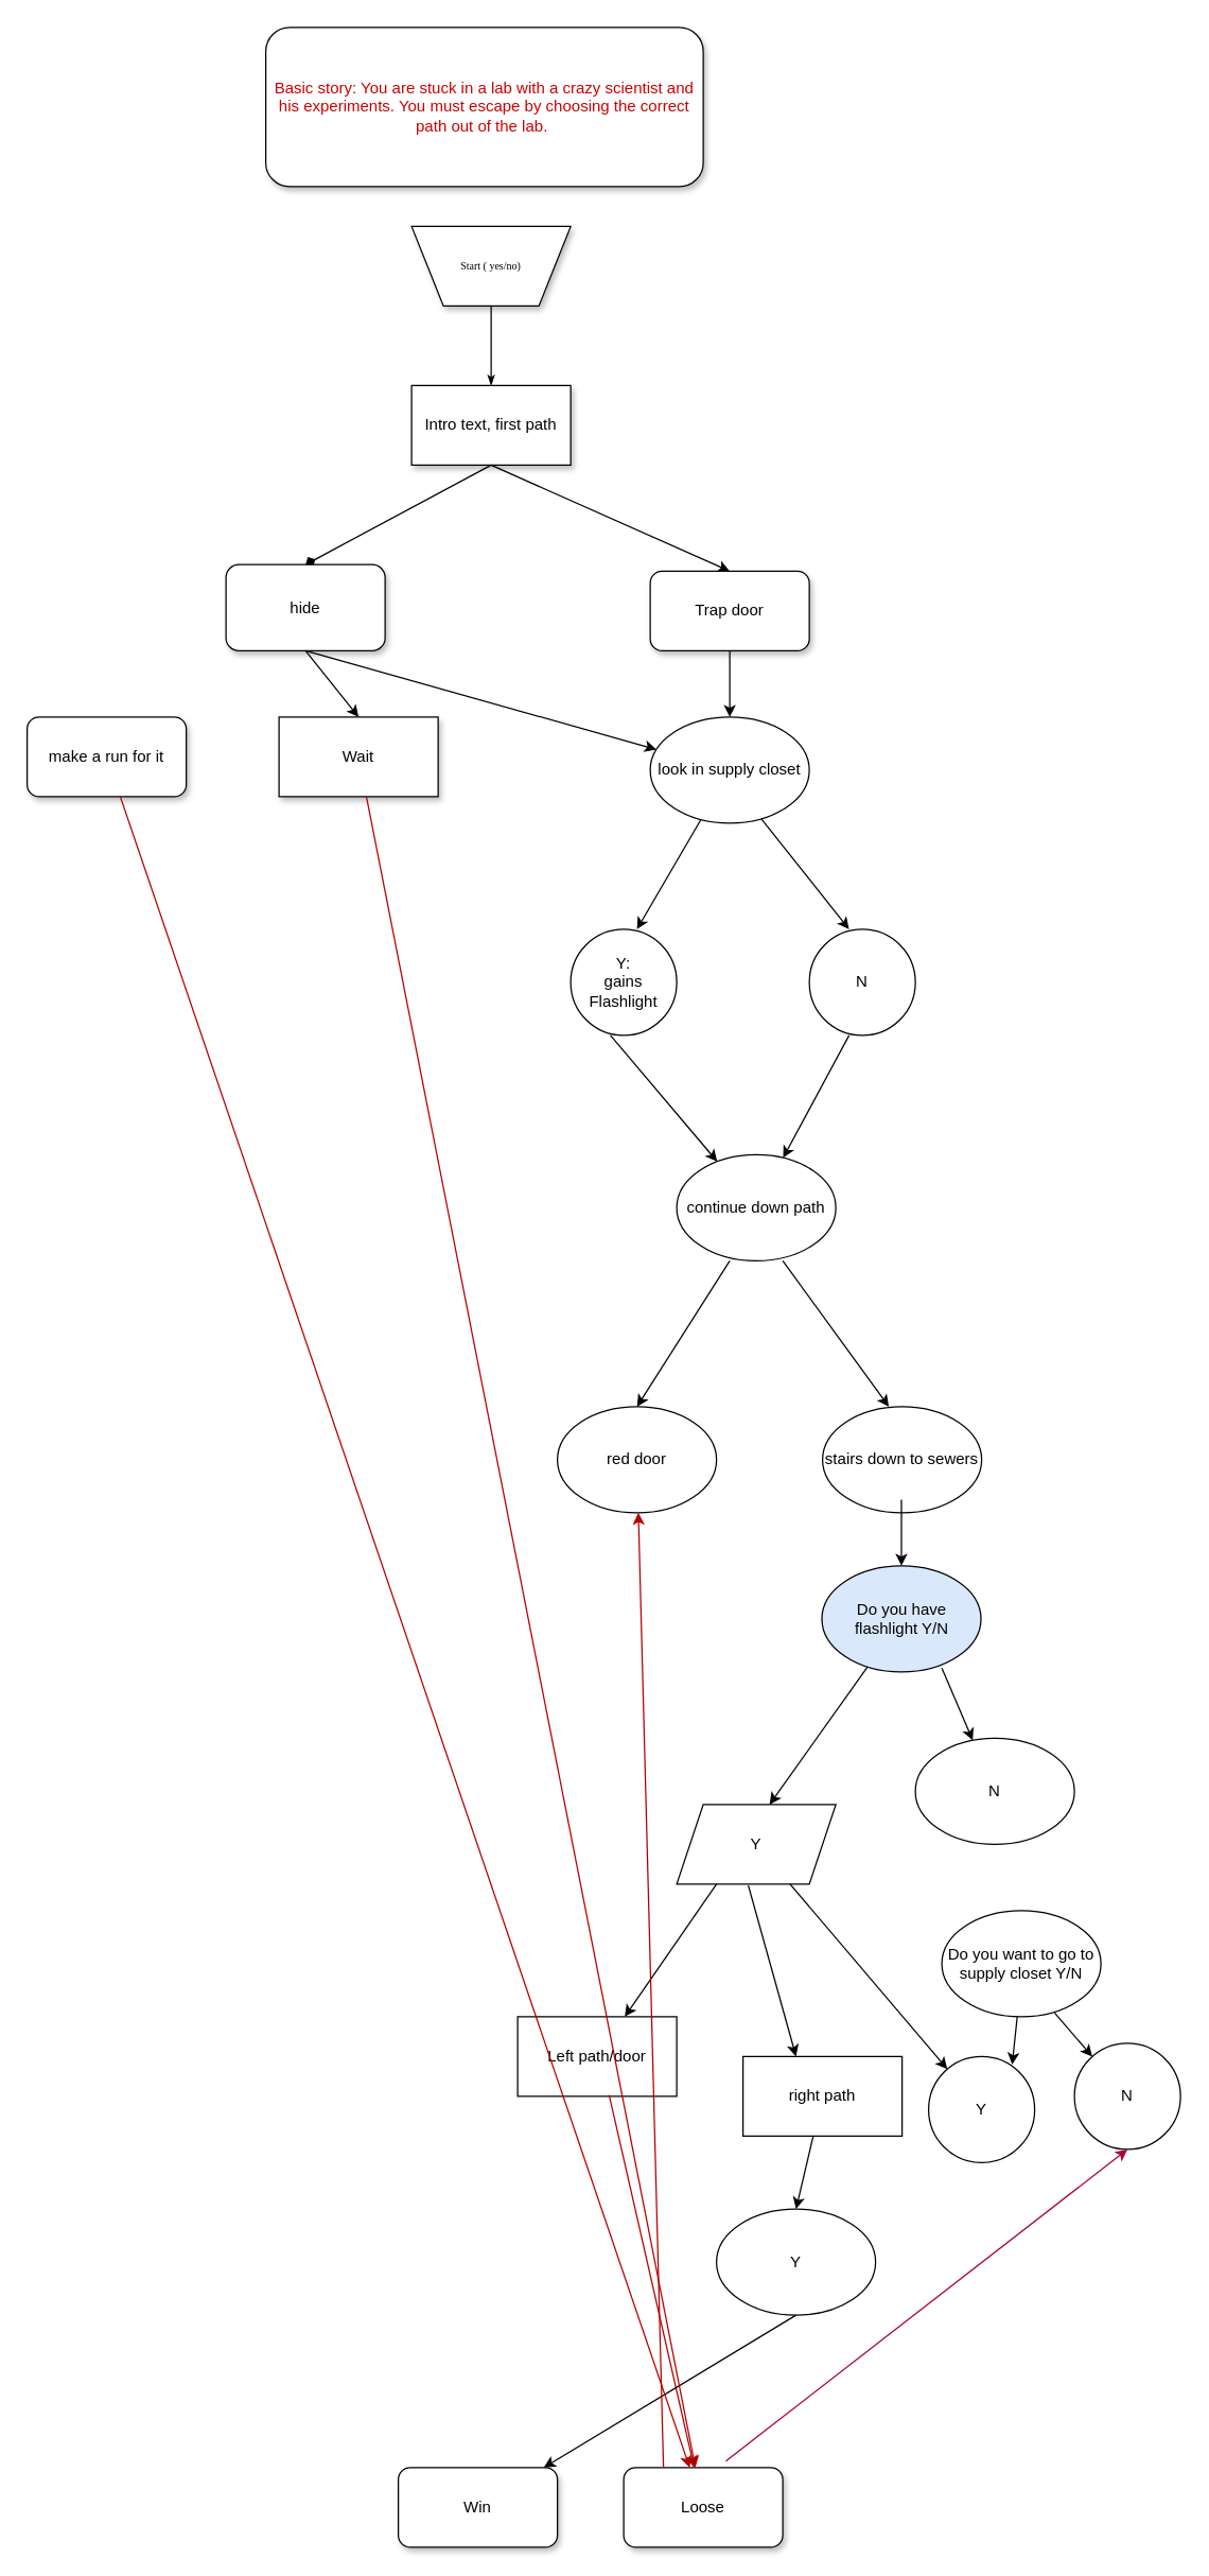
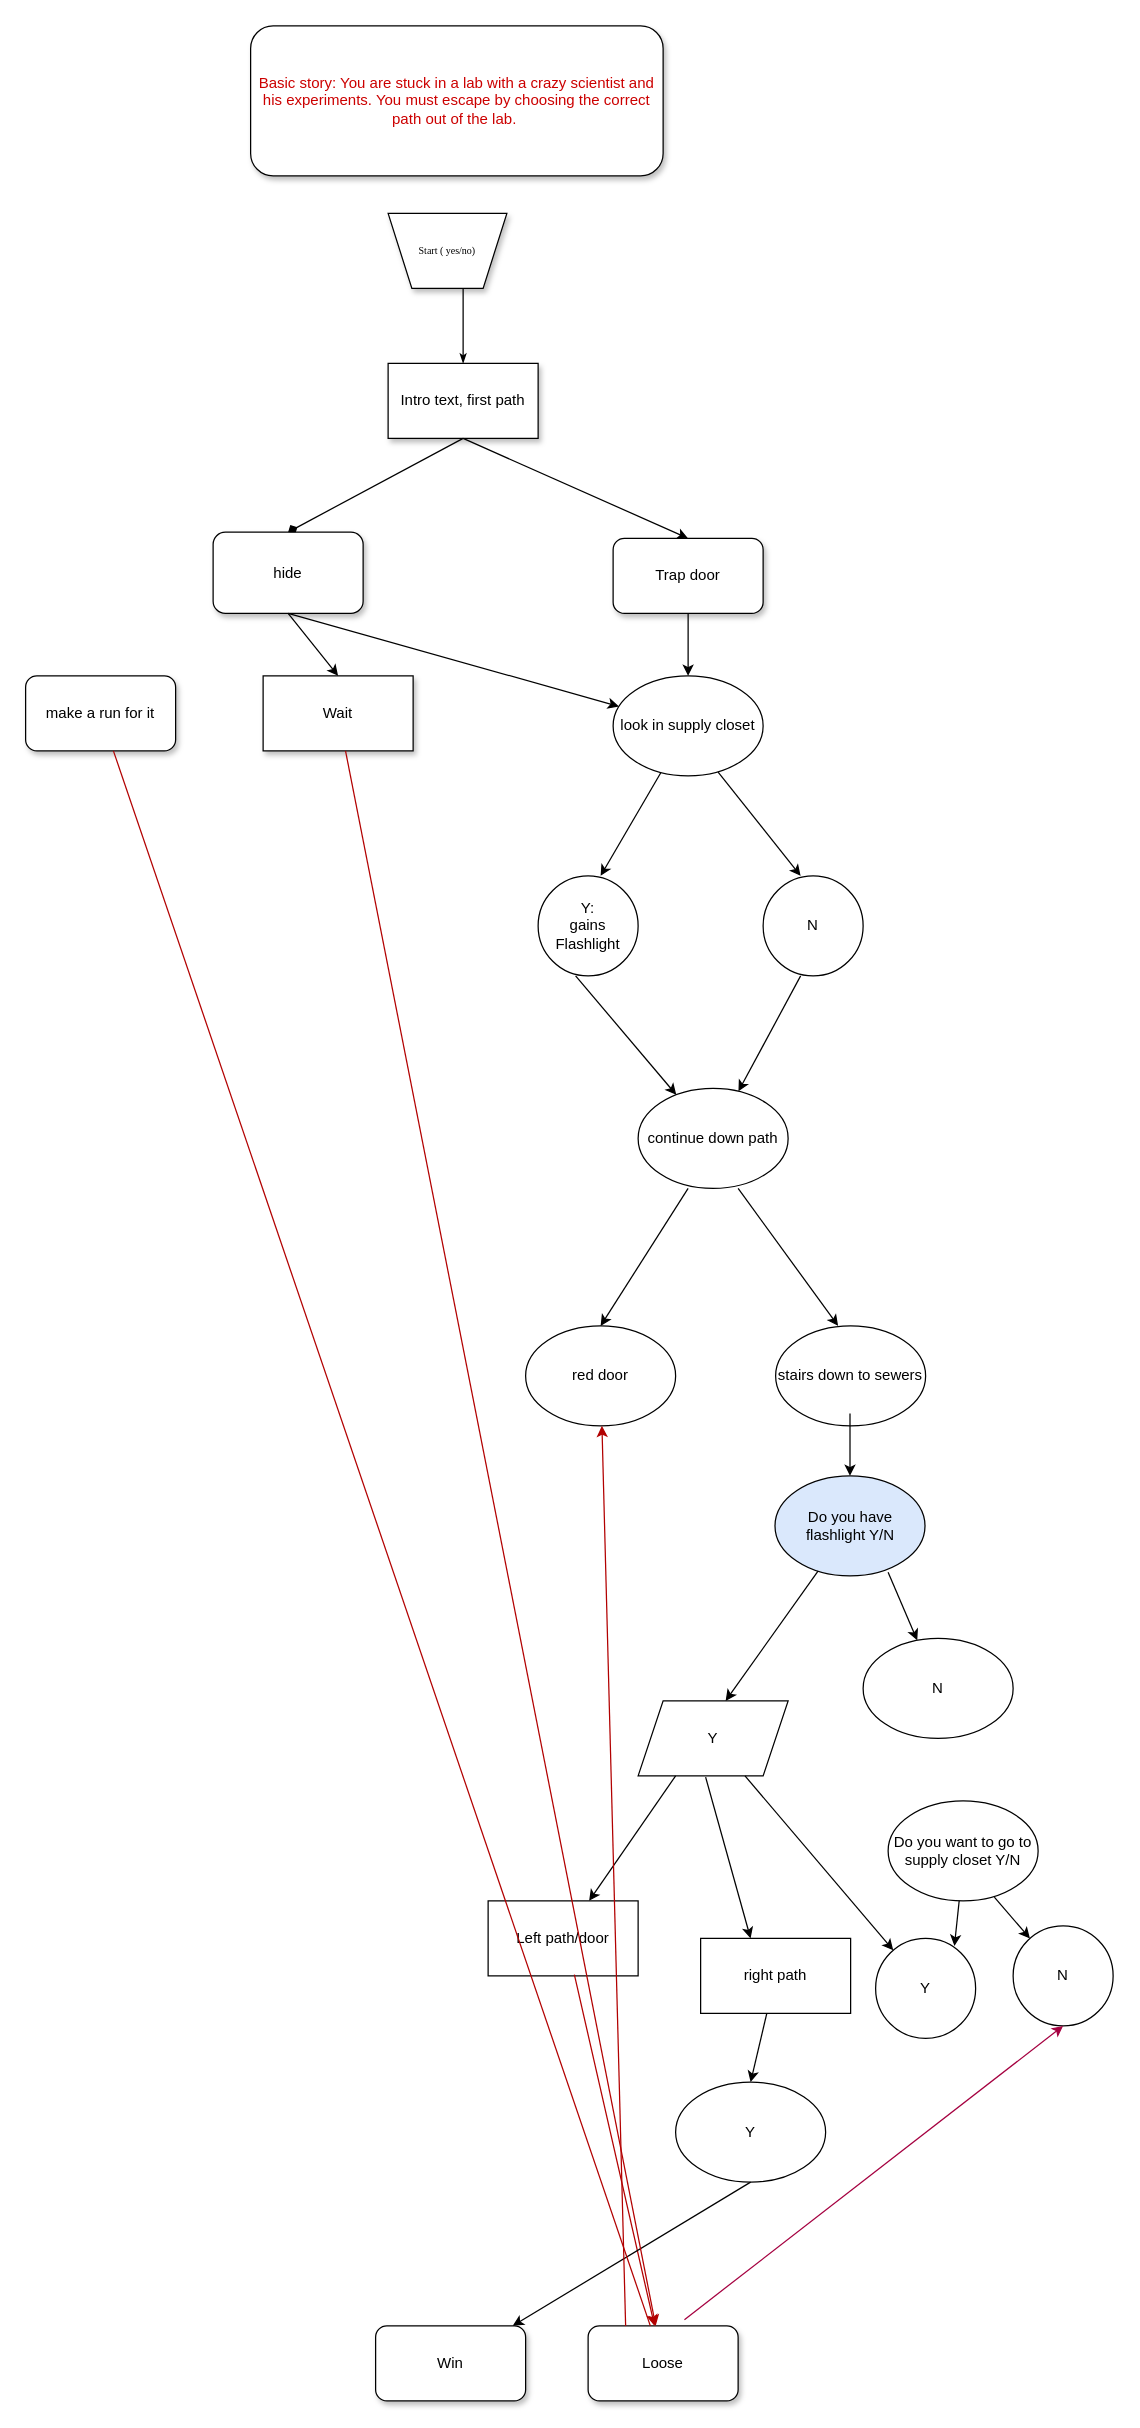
- <mxCell id="3" value="Start ( yes/no)" style="shape=trapezoid;whiteSpace=wrap;html=1;rounded=0;shadow=1;labelBackgroundColor=none;strokeWidth=1;fontFamily=Verdana;fontSize=8;align=center;flipV=1;" parent="1" vertex="1"><mxGeometry x="310" y="170" width="120" height="60" as="geometry" /></mxCell>
+ <mxCell id="3" value="Start ( yes/no)" style="shape=trapezoid;whiteSpace=wrap;html=1;rounded=0;shadow=1;labelBackgroundColor=none;strokeWidth=1;fontFamily=Verdana;fontSize=8;align=center;flipV=1;" parent="1" vertex="1"><mxGeometry x="310" y="170" width="95" height="60" as="geometry" /></mxCell>
- <mxCell id="51" value="" style="endArrow=classic;html=1;rounded=0;fillColor=#e51400;strokeColor=#B20000;" edge="1" parent="1" source="48" target="8"><mxGeometry width="50" height="50" relative="1" as="geometry"><mxPoint x="320" y="900" as="sourcePoint" /><mxPoint x="210" y="1070" as="targetPoint" /></mxGeometry></mxCell>
+ <mxCell id="51" value="" style="endArrow=none;html=1;rounded=0;fillColor=#e51400;strokeColor=#B20000;" edge="1" parent="1" source="48" target="8"><mxGeometry width="50" height="50" relative="1" as="geometry"><mxPoint x="320" y="900" as="sourcePoint" /><mxPoint x="210" y="1070" as="targetPoint" /></mxGeometry></mxCell>
